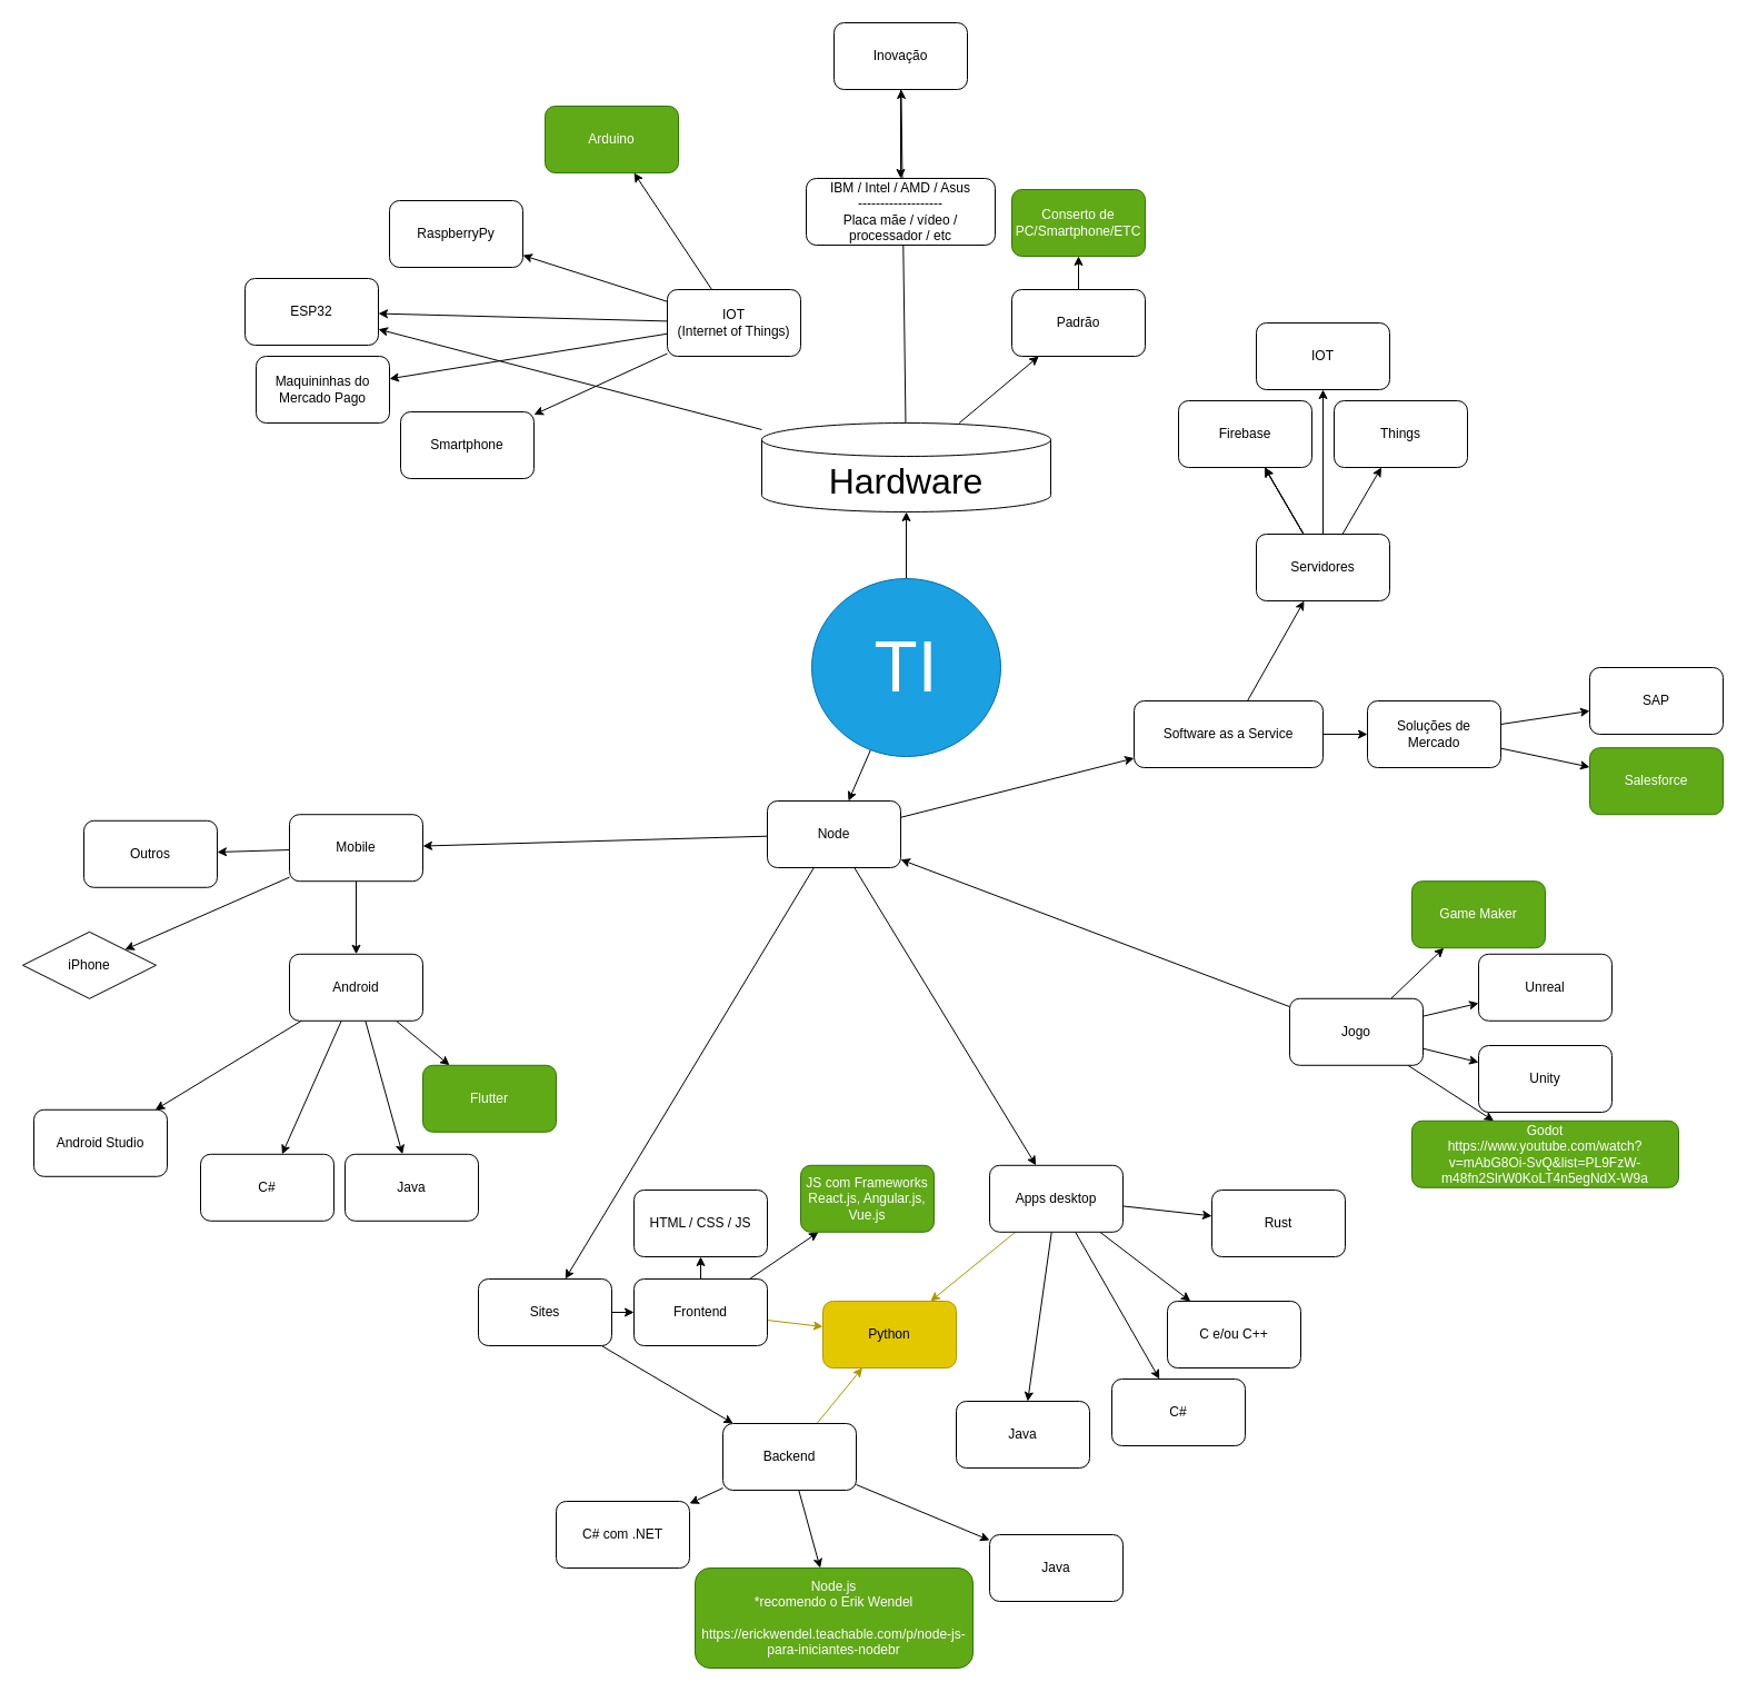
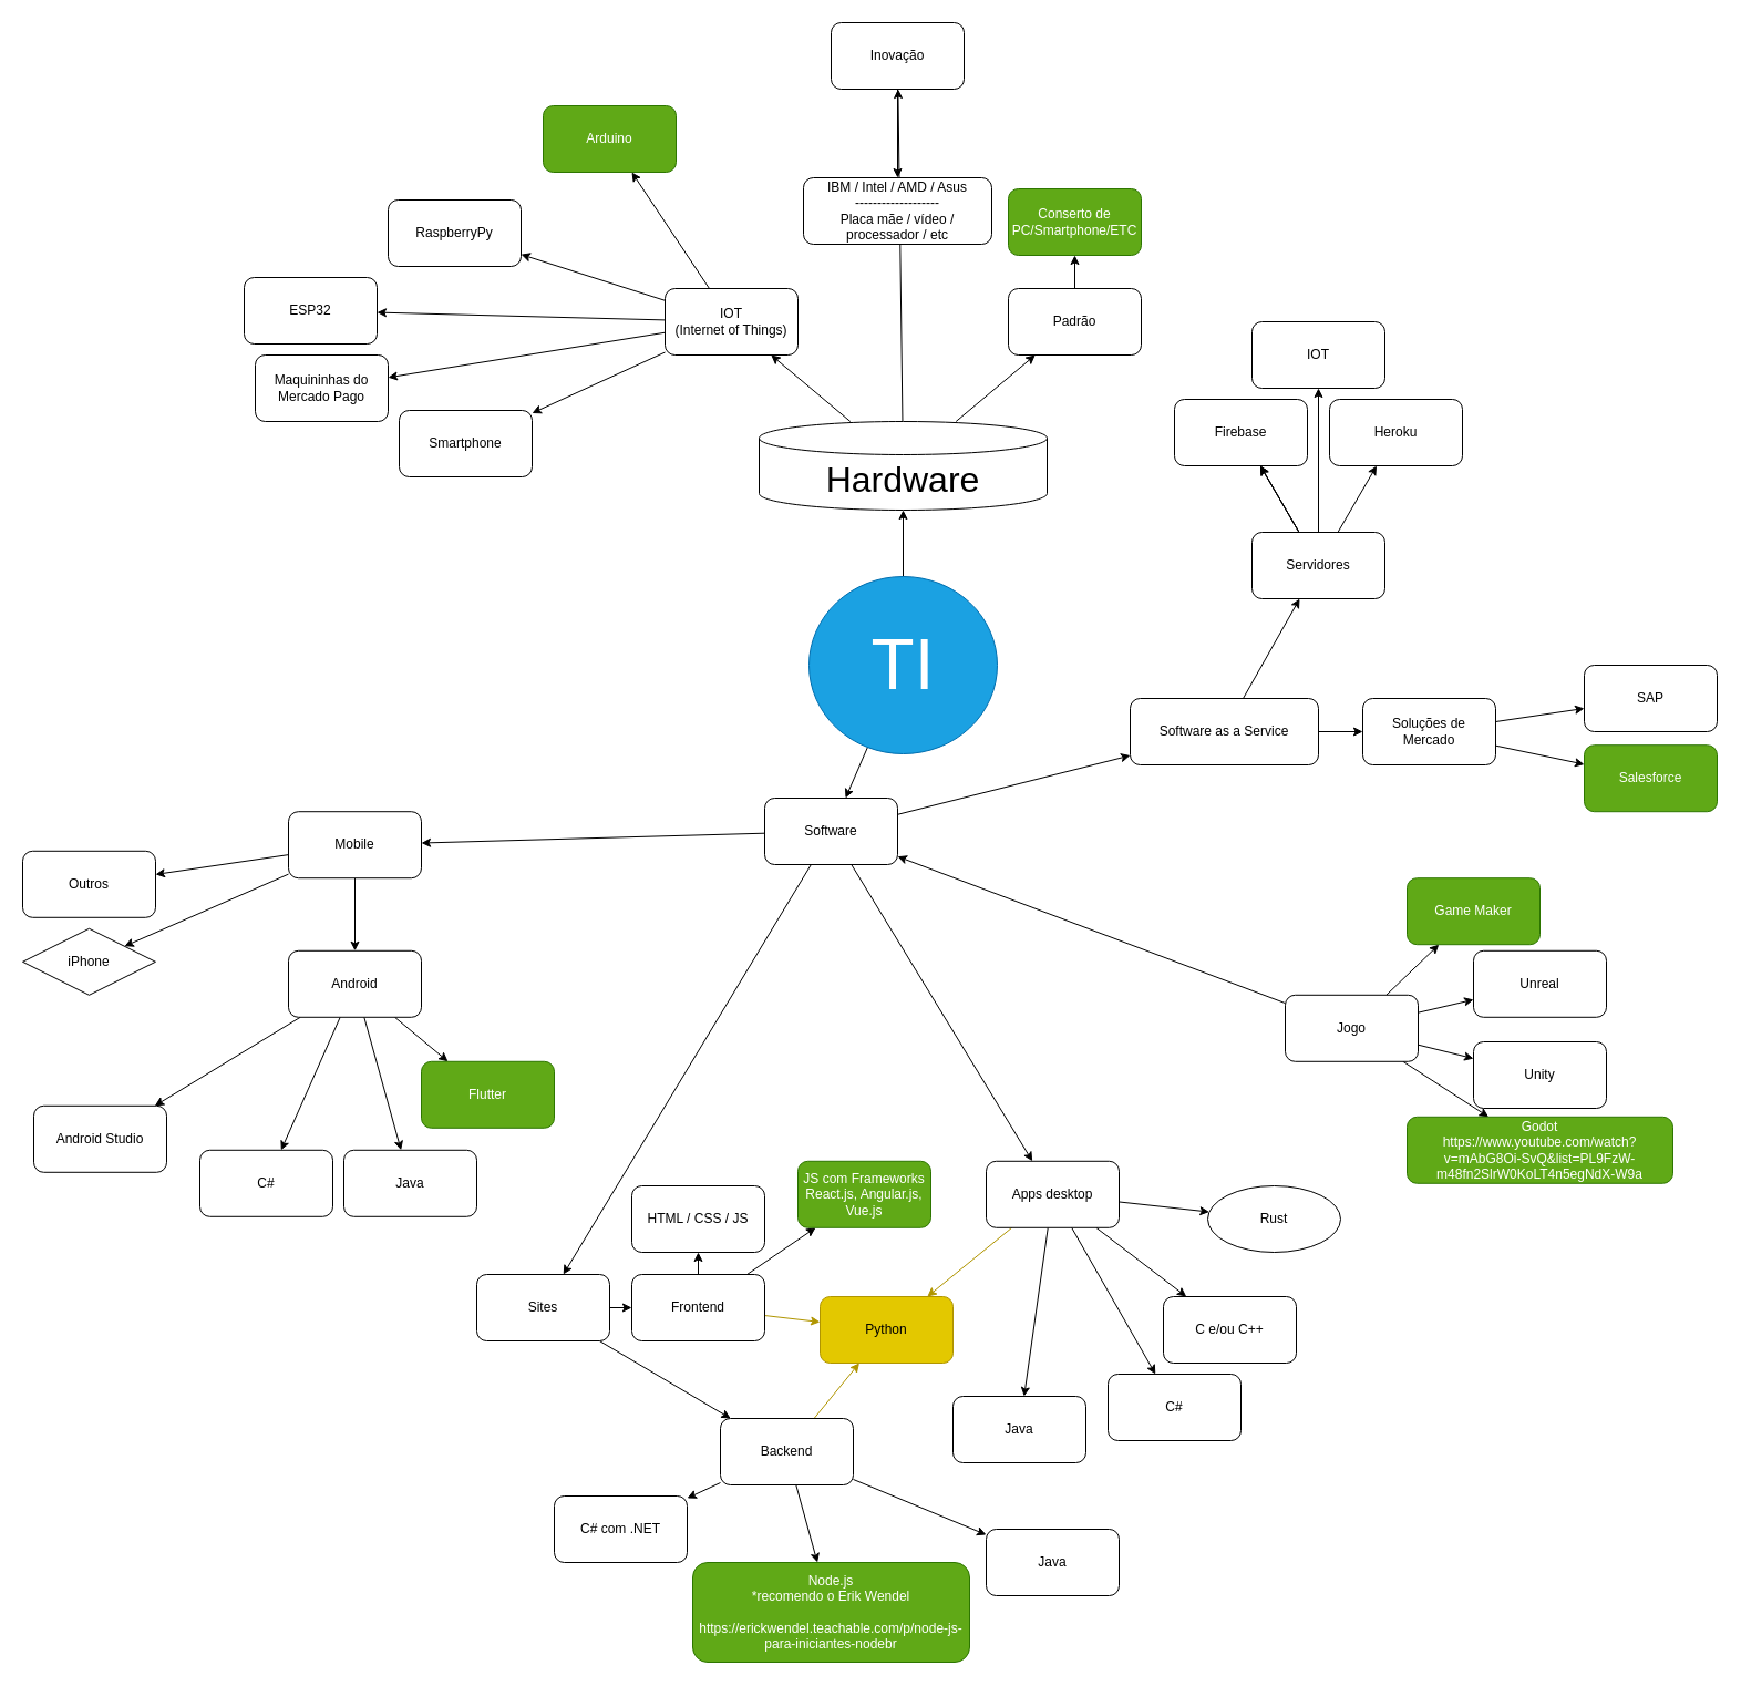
- <mxCell id="4" value="" style="edgeStyle=none;html=1;" edge="1" parent="1" source="86" target="20"><mxGeometry relative="1" as="geometry"><mxPoint x="75" y="220" as="sourcePoint" /></mxGeometry></mxCell>
+ <mxCell id="4" value="" style="edgeStyle=none;html=1;" edge="1" parent="1" source="86" target="17"><mxGeometry relative="1" as="geometry"><mxPoint x="75" y="220" as="sourcePoint" /></mxGeometry></mxCell>
- <mxCell id="98" value="Things" style="whiteSpace=wrap;html=1;rounded=1;" vertex="1" parent="1"><mxGeometry x="1200" y="360" width="120" height="60" as="geometry" /></mxCell>
+ <mxCell id="98" value="Heroku" style="whiteSpace=wrap;html=1;rounded=1;" vertex="1" parent="1"><mxGeometry x="1200" y="360" width="120" height="60" as="geometry" /></mxCell>
- <mxCell id="11" value="Node" style="rounded=1;whiteSpace=wrap;html=1;" vertex="1" parent="1"><mxGeometry x="690" y="720" width="120" height="60" as="geometry" /></mxCell>
+ <mxCell id="11" value="Software" style="rounded=1;whiteSpace=wrap;html=1;" vertex="1" parent="1"><mxGeometry x="690" y="720" width="120" height="60" as="geometry" /></mxCell>
- <mxCell id="58" value="Outros" style="whiteSpace=wrap;html=1;rounded=1;" vertex="1" parent="1"><mxGeometry x="75" y="737.79" width="120" height="60" as="geometry" /></mxCell>
+ <mxCell id="58" value="Outros" style="whiteSpace=wrap;html=1;rounded=1;" vertex="1" parent="1"><mxGeometry x="20" y="767.79" width="120" height="60" as="geometry" /></mxCell>
- <mxCell id="78" value="Rust" style="whiteSpace=wrap;html=1;rounded=1;" vertex="1" parent="1"><mxGeometry x="1090" y="1070" width="120" height="60" as="geometry" /></mxCell>
+ <mxCell id="78" value="Rust" style="ellipse;whiteSpace=wrap;html=1;" vertex="1" parent="1"><mxGeometry x="1090" y="1070" width="120" height="60" as="geometry" /></mxCell>
